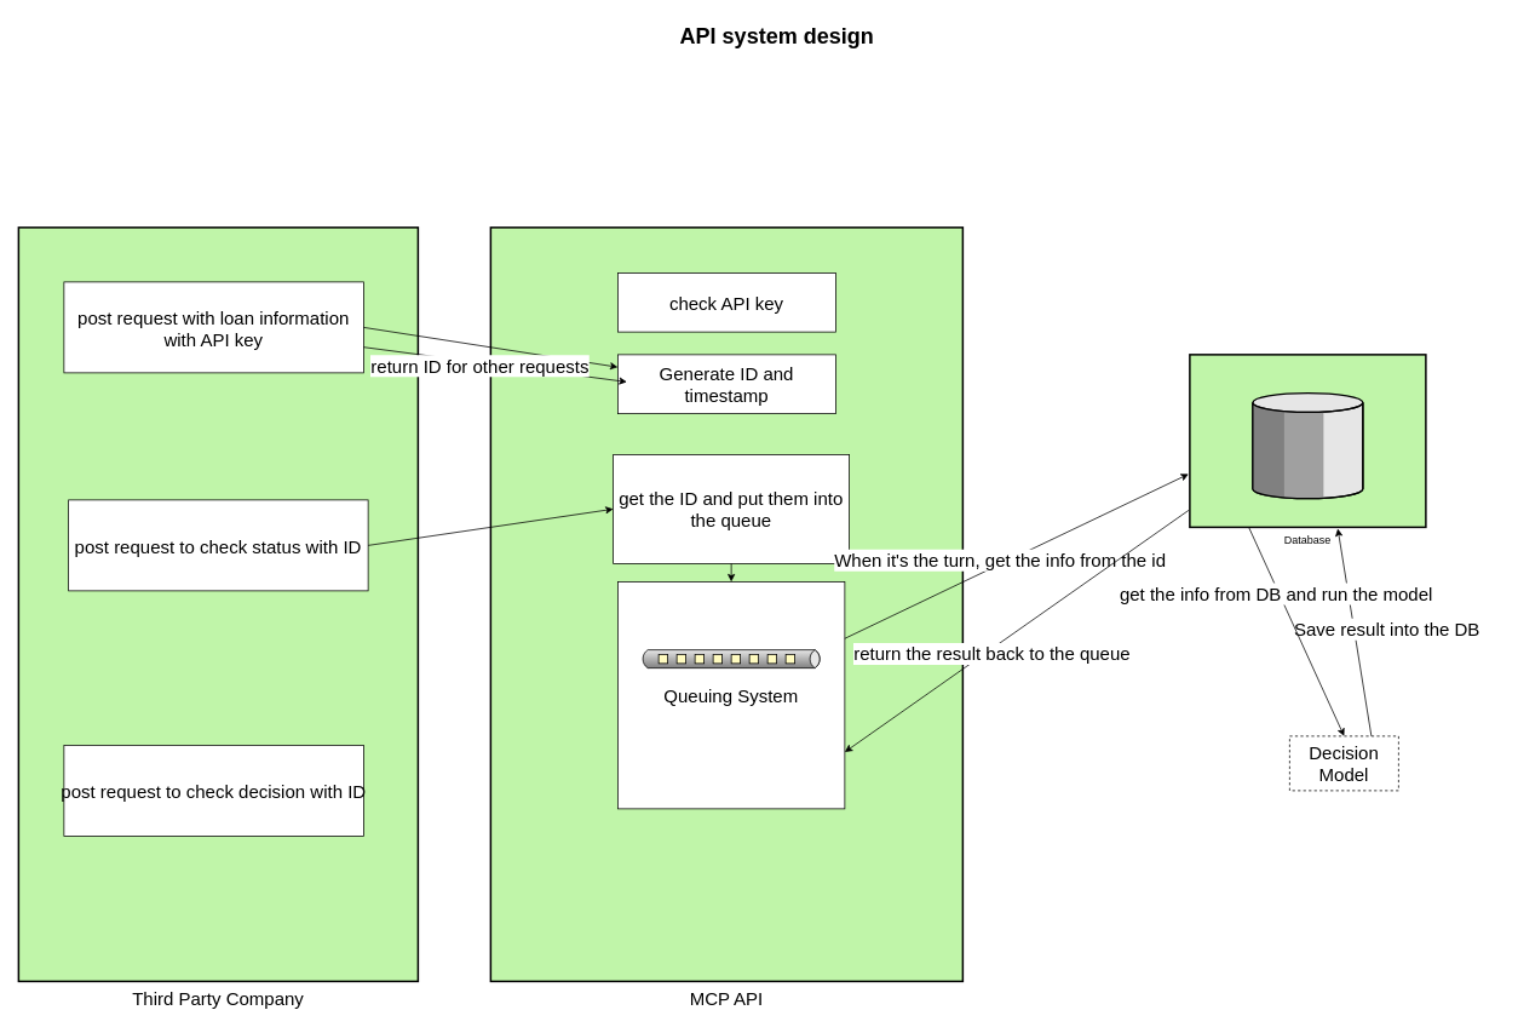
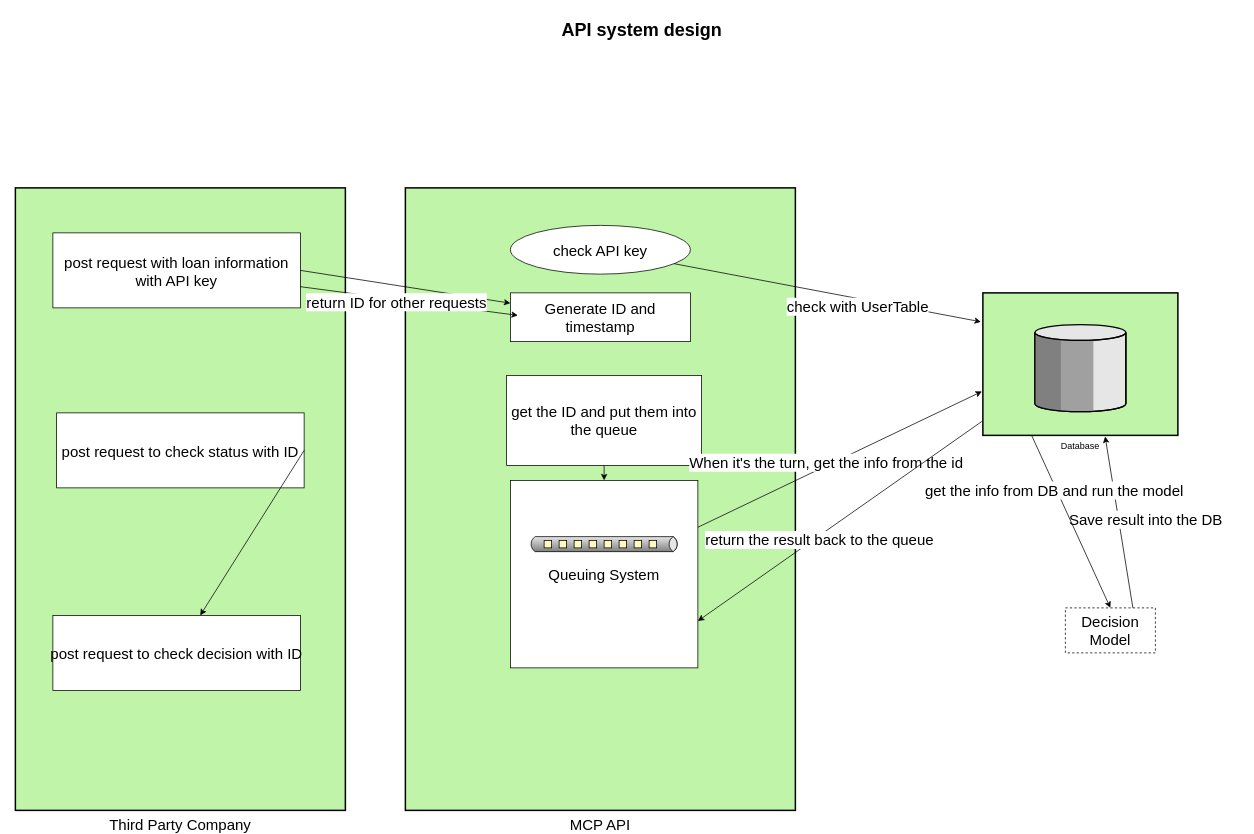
- <mxCell id="9" value="check API key" style="rounded=0;whiteSpace=wrap;html=1;fontSize=20;" vertex="1" parent="1"><mxGeometry x="680" y="300" width="240" height="65" as="geometry" /></mxCell>
+ <mxCell id="9" value="check API key" style="ellipse;whiteSpace=wrap;html=1;fontSize=20;" vertex="1" parent="1"><mxGeometry x="680" y="300" width="240" height="65" as="geometry" /></mxCell>
+ <mxCell id="10" value="" style="endArrow=classic;html=1;fontSize=20;entryX=-0.01;entryY=0.203;entryDx=0;entryDy=0;entryPerimeter=0;" edge="1" parent="1" source="9" target="6"><mxGeometry width="50" height="50" relative="1" as="geometry"><mxPoint x="780" y="560" as="sourcePoint" /><mxPoint x="830" y="510" as="targetPoint" /></mxGeometry></mxCell>
+ <mxCell id="11" value="check with UserTable" style="edgeLabel;html=1;align=center;verticalAlign=middle;resizable=0;points=[];fontSize=20;" vertex="1" connectable="0" parent="10"><mxGeometry x="0.472" y="1" relative="1" as="geometry"><mxPoint x="-57" as="offset" /></mxGeometry></mxCell>
- <mxCell id="19" value="" style="endArrow=classic;html=1;fontSize=20;exitX=1;exitY=0.5;exitDx=0;exitDy=0;entryX=0;entryY=0.5;entryDx=0;entryDy=0;" edge="1" parent="1" source="4" target="18"><mxGeometry width="50" height="50" relative="1" as="geometry"><mxPoint x="420" y="609.25" as="sourcePoint" /><mxPoint x="700" y="590" as="targetPoint" /></mxGeometry></mxCell>
+ <mxCell id="19" value="" style="endArrow=classic;html=1;fontSize=20;exitX=1;exitY=0.5;exitDx=0;exitDy=0;" edge="1" parent="1" source="4" target="5"><mxGeometry width="50" height="50" relative="1" as="geometry"><mxPoint x="420" y="609.25" as="sourcePoint" /><mxPoint x="700" y="590" as="targetPoint" /></mxGeometry></mxCell>
